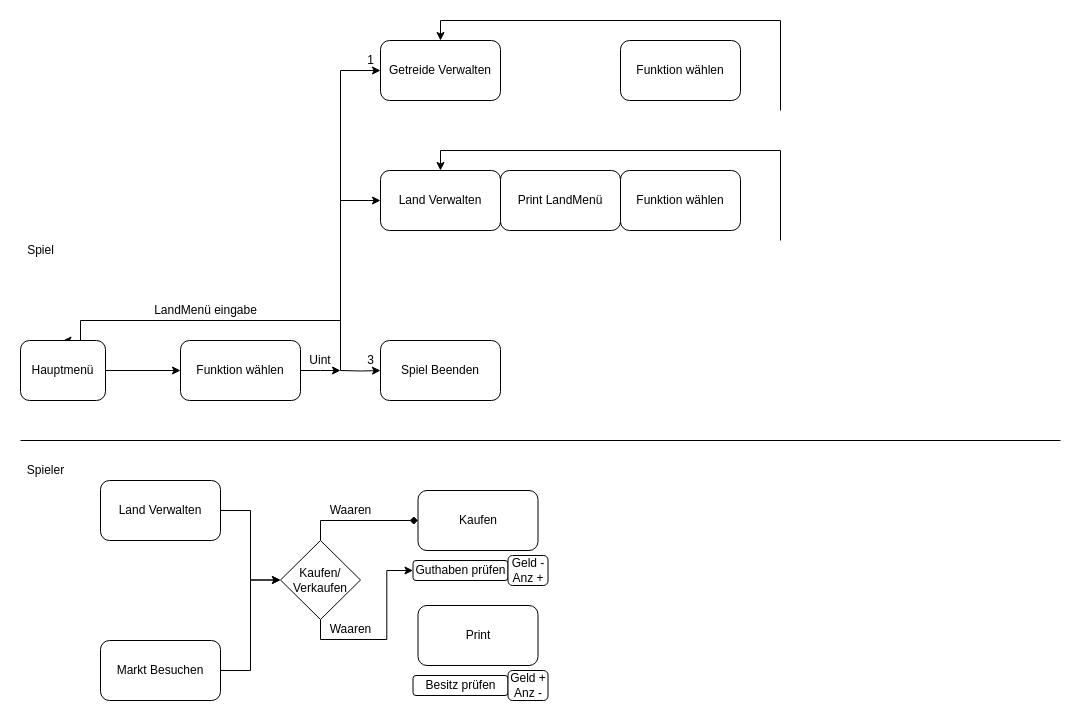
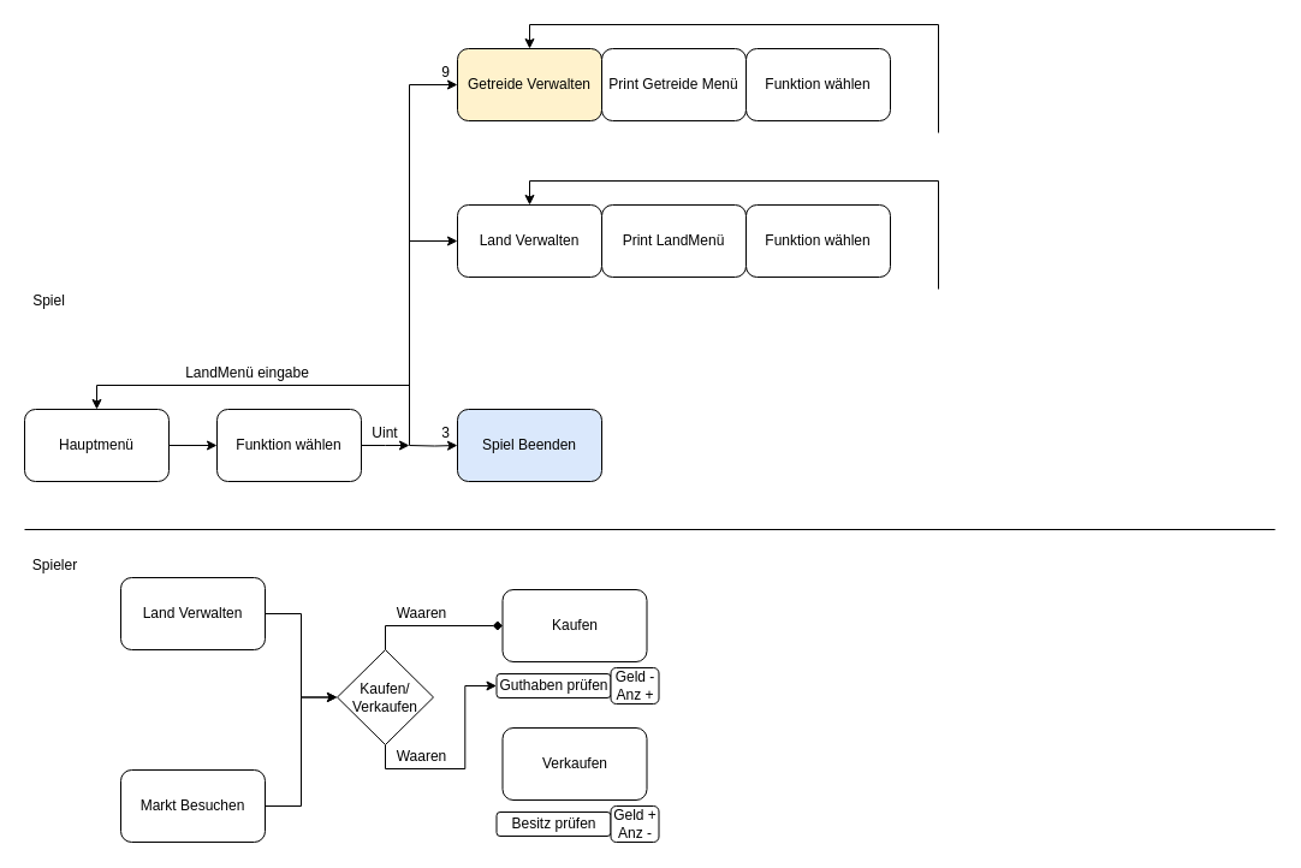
- <mxCell id="20" value="1" style="text;html=1;align=center;verticalAlign=middle;resizable=0;points=[];autosize=1;" vertex="1" parent="1"><mxGeometry x="360" y="50" width="20" height="20" as="geometry" /></mxCell>
+ <mxCell id="20" value="9" style="text;html=1;align=center;verticalAlign=middle;resizable=0;points=[];autosize=1;" vertex="1" parent="1"><mxGeometry x="360" y="50" width="20" height="20" as="geometry" /></mxCell>
- <mxCell id="17" value="Getreide Verwalten" style="rounded=1;whiteSpace=wrap;html=1;" vertex="1" parent="1"><mxGeometry x="380" y="40" width="120" height="60" as="geometry" /></mxCell>
+ <mxCell id="17" value="Getreide Verwalten" style="rounded=1;whiteSpace=wrap;html=1;fillColor=#fff2cc;" vertex="1" parent="1"><mxGeometry x="380" y="40" width="120" height="60" as="geometry" /></mxCell>
+ <mxCell id="22" value="Print Getreide Menü" style="rounded=1;whiteSpace=wrap;html=1;" vertex="1" parent="1"><mxGeometry x="500" y="40" width="120" height="60" as="geometry" /></mxCell>
- <mxCell id="4" value="Hauptmenü" style="rounded=1;whiteSpace=wrap;html=1;" vertex="1" parent="1"><mxGeometry x="20" y="340" width="85" height="60" as="geometry" /></mxCell>
+ <mxCell id="4" value="Hauptmenü" style="rounded=1;whiteSpace=wrap;html=1;" vertex="1" parent="1"><mxGeometry x="20" y="340" width="120" height="60" as="geometry" /></mxCell>
- <mxCell id="11" value="Spiel Beenden" style="rounded=1;whiteSpace=wrap;html=1;" vertex="1" parent="1"><mxGeometry x="380" y="340" width="120" height="60" as="geometry" /></mxCell>
+ <mxCell id="11" value="Spiel Beenden" style="rounded=1;whiteSpace=wrap;html=1;fillColor=#dae8fc;" vertex="1" parent="1"><mxGeometry x="380" y="340" width="120" height="60" as="geometry" /></mxCell>
- <mxCell id="30" value="Print" style="rounded=1;whiteSpace=wrap;html=1;" vertex="1" parent="1"><mxGeometry x="417.5" y="605" width="120" height="60" as="geometry" /></mxCell>
+ <mxCell id="30" value="Verkaufen" style="rounded=1;whiteSpace=wrap;html=1;" vertex="1" parent="1"><mxGeometry x="417.5" y="605" width="120" height="60" as="geometry" /></mxCell>
